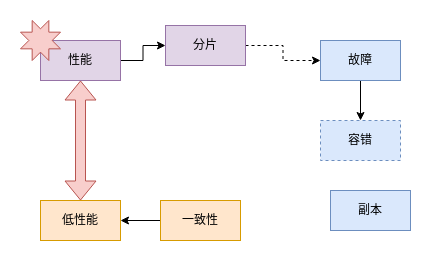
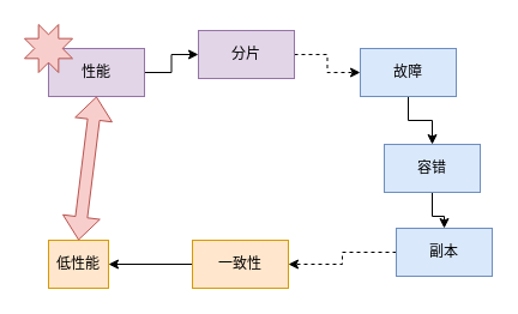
- <mxCell id="7" value="故障" style="rounded=0;whiteSpace=wrap;html=1;fillColor=#dae8fc;strokeColor=#6c8ebf;" vertex="1" parent="1"><mxGeometry x="320" y="40" width="80" height="40" as="geometry" /></mxCell>
+ <mxCell id="7" value="故障" style="rounded=0;whiteSpace=wrap;html=1;fillColor=#dae8fc;strokeColor=#6c8ebf;" vertex="1" parent="1"><mxGeometry x="300" y="40" width="80" height="40" as="geometry" /></mxCell>
- <mxCell id="9" value="容错" style="rounded=0;whiteSpace=wrap;html=1;fillColor=#dae8fc;strokeColor=#6c8ebf;dashed=1;" vertex="1" parent="1"><mxGeometry x="320" y="120" width="80" height="40" as="geometry" /></mxCell>
+ <mxCell id="9" value="容错" style="rounded=0;whiteSpace=wrap;html=1;fillColor=#dae8fc;strokeColor=#6c8ebf;" vertex="1" parent="1"><mxGeometry x="320" y="120" width="80" height="40" as="geometry" /></mxCell>
+ <mxCell id="8" style="edgeStyle=orthogonalEdgeStyle;rounded=0;orthogonalLoop=1;jettySize=auto;html=1;entryX=0.5;entryY=0;entryDx=0;entryDy=0;" edge="1" parent="1" source="9" target="11"><mxGeometry relative="1" as="geometry" /></mxCell>
+ <mxCell id="10" style="edgeStyle=orthogonalEdgeStyle;rounded=0;orthogonalLoop=1;jettySize=auto;html=1;entryX=1;entryY=0.5;entryDx=0;entryDy=0;dashed=1;" edge="1" parent="1" source="11" target="14"><mxGeometry relative="1" as="geometry" /></mxCell>
- <mxCell id="15" value="低性能" style="rounded=0;whiteSpace=wrap;html=1;fillColor=#ffe6cc;strokeColor=#d79b00;" vertex="1" parent="1"><mxGeometry x="40" y="200" width="80" height="40" as="geometry" /></mxCell>
+ <mxCell id="15" value="低性能" style="rounded=0;whiteSpace=wrap;html=1;fillColor=#ffe6cc;strokeColor=#d79b00;" vertex="1" parent="1"><mxGeometry x="40" y="200" width="50" height="40" as="geometry" /></mxCell>
